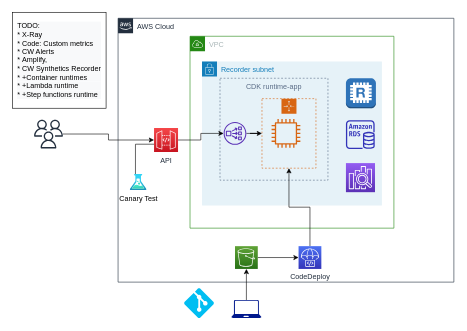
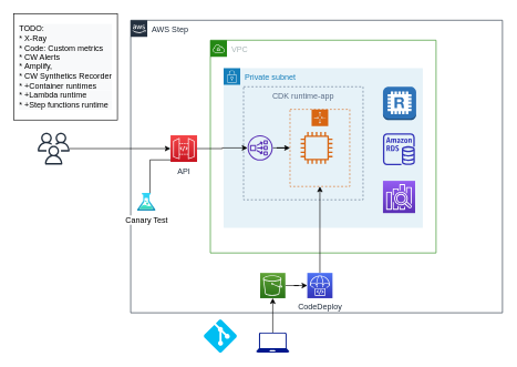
- <mxCell id="2" value="AWS Cloud" style="points=[[0,0],[0.25,0],[0.5,0],[0.75,0],[1,0],[1,0.25],[1,0.5],[1,0.75],[1,1],[0.75,1],[0.5,1],[0.25,1],[0,1],[0,0.75],[0,0.5],[0,0.25]];outlineConnect=0;gradientColor=none;html=1;whiteSpace=wrap;fontSize=12;fontStyle=0;shape=mxgraph.aws4.group;grIcon=mxgraph.aws4.group_aws_cloud_alt;strokeColor=#232F3E;fillColor=none;verticalAlign=top;align=left;spacingLeft=30;fontColor=#232F3E;dashed=0;" vertex="1" parent="1"><mxGeometry x="196" y="30" width="560" height="440" as="geometry" /></mxCell>
+ <mxCell id="2" value="AWS Step" style="points=[[0,0],[0.25,0],[0.5,0],[0.75,0],[1,0],[1,0.25],[1,0.5],[1,0.75],[1,1],[0.75,1],[0.5,1],[0.25,1],[0,1],[0,0.75],[0,0.5],[0,0.25]];outlineConnect=0;gradientColor=none;html=1;whiteSpace=wrap;fontSize=12;fontStyle=0;shape=mxgraph.aws4.group;grIcon=mxgraph.aws4.group_aws_cloud_alt;strokeColor=#232F3E;fillColor=none;verticalAlign=top;align=left;spacingLeft=30;fontColor=#232F3E;dashed=0;" vertex="1" parent="1"><mxGeometry x="196" y="30" width="560" height="440" as="geometry" /></mxCell>
- <mxCell id="4" value="Recorder subnet" style="points=[[0,0],[0.25,0],[0.5,0],[0.75,0],[1,0],[1,0.25],[1,0.5],[1,0.75],[1,1],[0.75,1],[0.5,1],[0.25,1],[0,1],[0,0.75],[0,0.5],[0,0.25]];outlineConnect=0;gradientColor=none;html=1;whiteSpace=wrap;fontSize=12;fontStyle=0;shape=mxgraph.aws4.group;grIcon=mxgraph.aws4.group_security_group;grStroke=0;strokeColor=#147EBA;fillColor=#E6F2F8;verticalAlign=top;align=left;spacingLeft=30;fontColor=#147EBA;dashed=0;" vertex="1" parent="1"><mxGeometry x="336" y="102" width="300" height="240" as="geometry" /></mxCell>
+ <mxCell id="4" value="Private subnet" style="points=[[0,0],[0.25,0],[0.5,0],[0.75,0],[1,0],[1,0.25],[1,0.5],[1,0.75],[1,1],[0.75,1],[0.5,1],[0.25,1],[0,1],[0,0.75],[0,0.5],[0,0.25]];outlineConnect=0;gradientColor=none;html=1;whiteSpace=wrap;fontSize=12;fontStyle=0;shape=mxgraph.aws4.group;grIcon=mxgraph.aws4.group_security_group;grStroke=0;strokeColor=#147EBA;fillColor=#E6F2F8;verticalAlign=top;align=left;spacingLeft=30;fontColor=#147EBA;dashed=0;" vertex="1" parent="1"><mxGeometry x="336" y="102" width="300" height="240" as="geometry" /></mxCell>
- <mxCell id="18" value="API" style="outlineConnect=0;fontColor=#232F3E;gradientColor=#F54749;gradientDirection=north;fillColor=#C7131F;strokeColor=#ffffff;dashed=0;verticalLabelPosition=bottom;verticalAlign=top;align=center;html=1;fontSize=12;fontStyle=0;aspect=fixed;shape=mxgraph.aws4.resourceIcon;resIcon=mxgraph.aws4.api_gateway;" vertex="1" parent="1"><mxGeometry x="256" y="213" width="40" height="40" as="geometry" /></mxCell>
+ <mxCell id="18" value="API" style="outlineConnect=0;fontColor=#232F3E;gradientColor=#F54749;gradientDirection=north;fillColor=#C7131F;strokeColor=#ffffff;dashed=0;verticalLabelPosition=bottom;verticalAlign=top;align=center;html=1;fontSize=12;fontStyle=0;aspect=fixed;shape=mxgraph.aws4.resourceIcon;resIcon=mxgraph.aws4.api_gateway;" vertex="1" parent="1"><mxGeometry x="256" y="203" width="40" height="40" as="geometry" /></mxCell>
- <mxCell id="25" value="Canary Test" style="aspect=fixed;html=1;points=[];align=center;image;fontSize=12;image=img/lib/azure2/general/Load_Test.svg;" vertex="1" parent="1"><mxGeometry x="216" y="290" width="28" height="27.17" as="geometry" /></mxCell>
+ <mxCell id="25" value="Canary Test" style="aspect=fixed;html=1;points=[];align=center;image;fontSize=12;image=img/lib/azure2/general/Load_Test.svg;" vertex="1" parent="1"><mxGeometry x="206" y="290" width="28" height="27.17" as="geometry" /></mxCell>
- <mxCell id="11" value="CodeDeploy" style="outlineConnect=0;fontColor=#232F3E;gradientColor=#4D72F3;gradientDirection=north;fillColor=#3334B9;strokeColor=#ffffff;dashed=0;verticalLabelPosition=bottom;verticalAlign=top;align=center;html=1;fontSize=12;fontStyle=0;aspect=fixed;shape=mxgraph.aws4.resourceIcon;resIcon=mxgraph.aws4.codedeploy;" vertex="1" parent="1"><mxGeometry x="497" y="410" width="38" height="38" as="geometry" /></mxCell>
+ <mxCell id="11" value="CodeDeploy" style="outlineConnect=0;fontColor=#232F3E;gradientColor=#4D72F3;gradientDirection=north;fillColor=#3334B9;strokeColor=#ffffff;dashed=0;verticalLabelPosition=bottom;verticalAlign=top;align=center;html=1;fontSize=12;fontStyle=0;aspect=fixed;shape=mxgraph.aws4.resourceIcon;resIcon=mxgraph.aws4.codedeploy;" vertex="1" parent="1"><mxGeometry x="462" y="410" width="38" height="38" as="geometry" /></mxCell>
